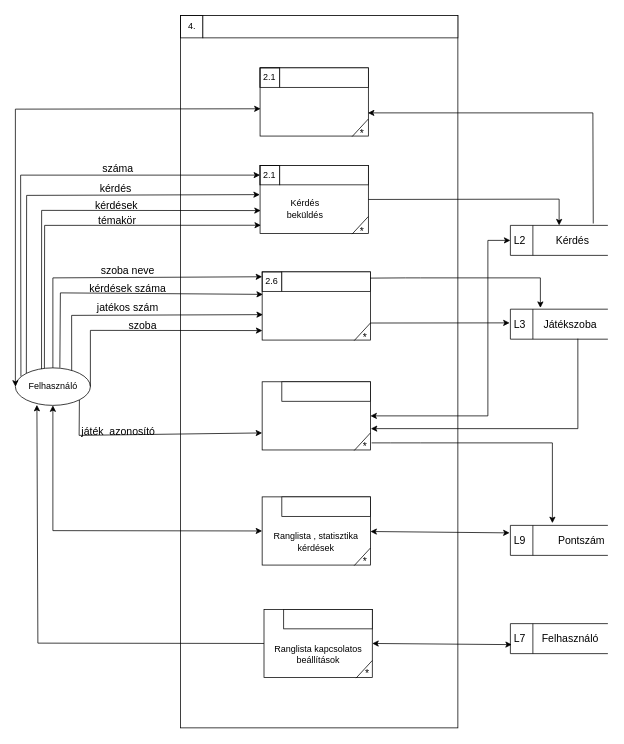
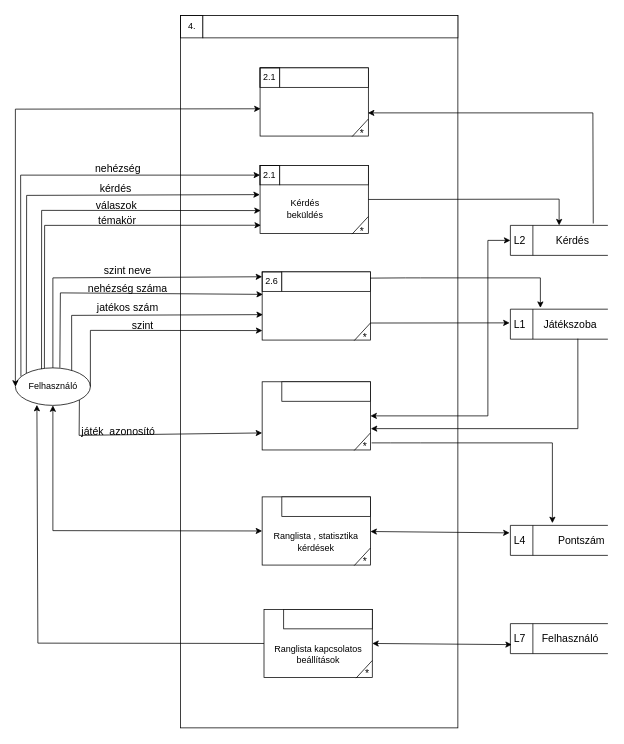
- <mxCell id="85" value="száma" style="text;html=1;strokeColor=none;fillColor=none;align=center;verticalAlign=middle;whiteSpace=wrap;rounded=0;fontSize=14;" vertex="1" parent="1"><mxGeometry x="127" y="209.46" width="60" height="30" as="geometry" /></mxCell>
+ <mxCell id="85" value="nehézség" style="text;html=1;strokeColor=none;fillColor=none;align=center;verticalAlign=middle;whiteSpace=wrap;rounded=0;fontSize=14;" vertex="1" parent="1"><mxGeometry x="127" y="209.46" width="60" height="30" as="geometry" /></mxCell>
- <mxCell id="43" value="kérdések" style="text;html=1;strokeColor=none;fillColor=none;align=center;verticalAlign=middle;whiteSpace=wrap;rounded=0;fontSize=14;" parent="1" vertex="1"><mxGeometry x="125" y="258.46" width="60" height="30" as="geometry" /></mxCell>
+ <mxCell id="43" value="válaszok" style="text;html=1;strokeColor=none;fillColor=none;align=center;verticalAlign=middle;whiteSpace=wrap;rounded=0;fontSize=14;" parent="1" vertex="1"><mxGeometry x="125" y="258.46" width="60" height="30" as="geometry" /></mxCell>
- <mxCell id="48" value="szoba neve" style="text;html=1;strokeColor=none;fillColor=none;align=center;verticalAlign=middle;whiteSpace=wrap;rounded=0;fontSize=14;" parent="1" vertex="1"><mxGeometry x="130" y="345" width="80" height="30" as="geometry" /></mxCell>
+ <mxCell id="48" value="szint neve" style="text;html=1;strokeColor=none;fillColor=none;align=center;verticalAlign=middle;whiteSpace=wrap;rounded=0;fontSize=14;" parent="1" vertex="1"><mxGeometry x="130" y="345" width="80" height="30" as="geometry" /></mxCell>
- <mxCell id="49" value="kérdések száma" style="text;html=1;strokeColor=none;fillColor=none;align=center;verticalAlign=middle;whiteSpace=wrap;rounded=0;fontSize=14;" parent="1" vertex="1"><mxGeometry x="115" y="368.73" width="110" height="30" as="geometry" /></mxCell>
+ <mxCell id="49" value="nehézség száma" style="text;html=1;strokeColor=none;fillColor=none;align=center;verticalAlign=middle;whiteSpace=wrap;rounded=0;fontSize=14;" parent="1" vertex="1"><mxGeometry x="115" y="368.73" width="110" height="30" as="geometry" /></mxCell>
- <mxCell id="56" value="L3" style="html=1;dashed=0;whitespace=wrap;shape=mxgraph.dfd.dataStoreID;align=left;spacingLeft=3;points=[[0,0],[0.5,0],[1,0],[0,0.5],[1,0.5],[0,1],[0.5,1],[1,1]];fontSize=14;" parent="55" vertex="1"><mxGeometry width="130" height="40" as="geometry" /></mxCell>
+ <mxCell id="56" value="L1" style="html=1;dashed=0;whitespace=wrap;shape=mxgraph.dfd.dataStoreID;align=left;spacingLeft=3;points=[[0,0],[0.5,0],[1,0],[0,0.5],[1,0.5],[0,1],[0.5,1],[1,1]];fontSize=14;" parent="55" vertex="1"><mxGeometry width="130" height="40" as="geometry" /></mxCell>
- <mxCell id="50" value="szoba" style="text;html=1;strokeColor=none;fillColor=none;align=center;verticalAlign=middle;whiteSpace=wrap;rounded=0;fontSize=14;" parent="1" vertex="1"><mxGeometry x="160" y="418.73" width="60" height="30" as="geometry" /></mxCell>
+ <mxCell id="50" value="szint" style="text;html=1;strokeColor=none;fillColor=none;align=center;verticalAlign=middle;whiteSpace=wrap;rounded=0;fontSize=14;" parent="1" vertex="1"><mxGeometry x="160" y="418.73" width="60" height="30" as="geometry" /></mxCell>
- <mxCell id="59" value="L9" style="html=1;dashed=0;whitespace=wrap;shape=mxgraph.dfd.dataStoreID;align=left;spacingLeft=3;points=[[0,0],[0.5,0],[1,0],[0,0.5],[1,0.5],[0,1],[0.5,1],[1,1]];fontSize=14;" parent="58" vertex="1"><mxGeometry width="130" height="40" as="geometry" /></mxCell>
+ <mxCell id="59" value="L4" style="html=1;dashed=0;whitespace=wrap;shape=mxgraph.dfd.dataStoreID;align=left;spacingLeft=3;points=[[0,0],[0.5,0],[1,0],[0,0.5],[1,0.5],[0,1],[0.5,1],[1,1]];fontSize=14;" parent="58" vertex="1"><mxGeometry width="130" height="40" as="geometry" /></mxCell>
